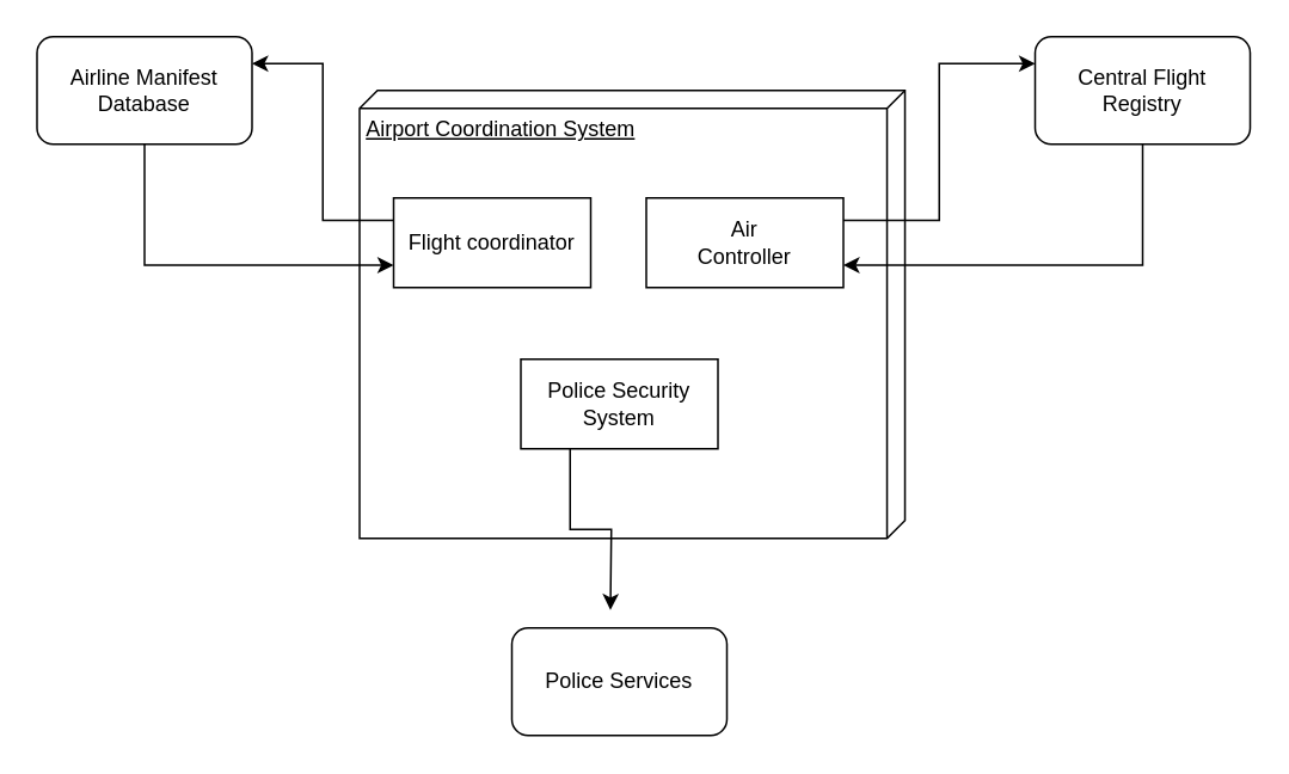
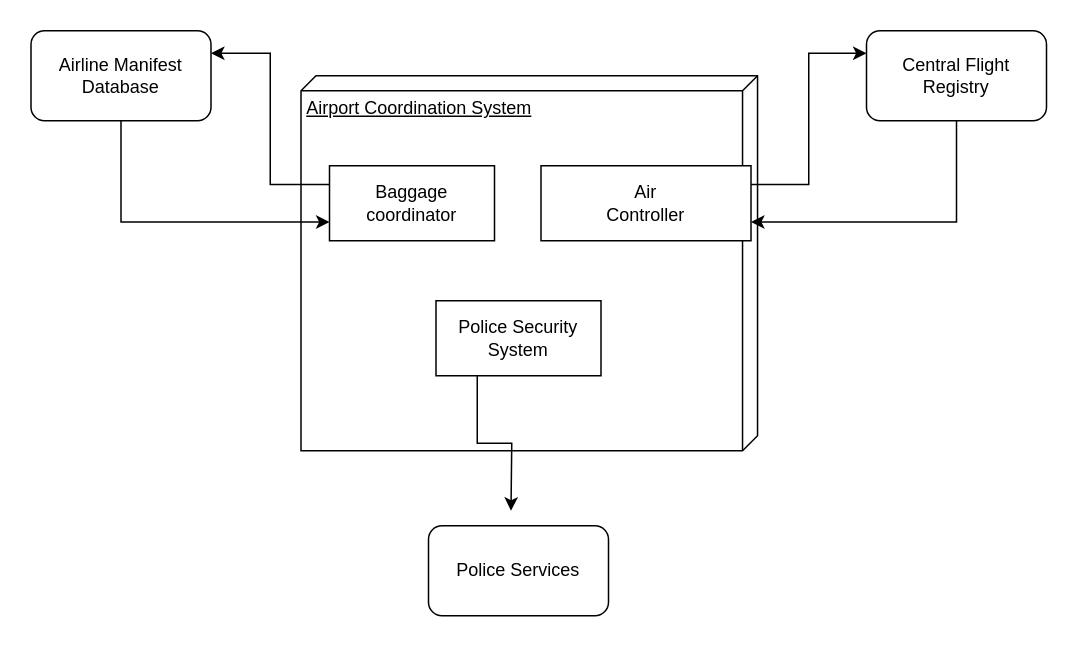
- <mxCell id="4" value="Flight coordinator" style="html=1;whiteSpace=wrap;" vertex="1" parent="1"><mxGeometry x="219" y="110" width="110" height="50" as="geometry" /></mxCell>
+ <mxCell id="4" value="Baggage coordinator" style="html=1;whiteSpace=wrap;" vertex="1" parent="1"><mxGeometry x="219" y="110" width="110" height="50" as="geometry" /></mxCell>
- <mxCell id="6" value="&lt;div&gt;Air &lt;br&gt;&lt;/div&gt;&lt;div&gt;Controller&lt;/div&gt;" style="html=1;whiteSpace=wrap;" vertex="1" parent="1"><mxGeometry x="360" y="110" width="110" height="50" as="geometry" /></mxCell>
+ <mxCell id="6" value="&lt;div&gt;Air &lt;br&gt;&lt;/div&gt;&lt;div&gt;Controller&lt;/div&gt;" style="html=1;whiteSpace=wrap;" vertex="1" parent="1"><mxGeometry x="360" y="110" width="140" height="50" as="geometry" /></mxCell>
